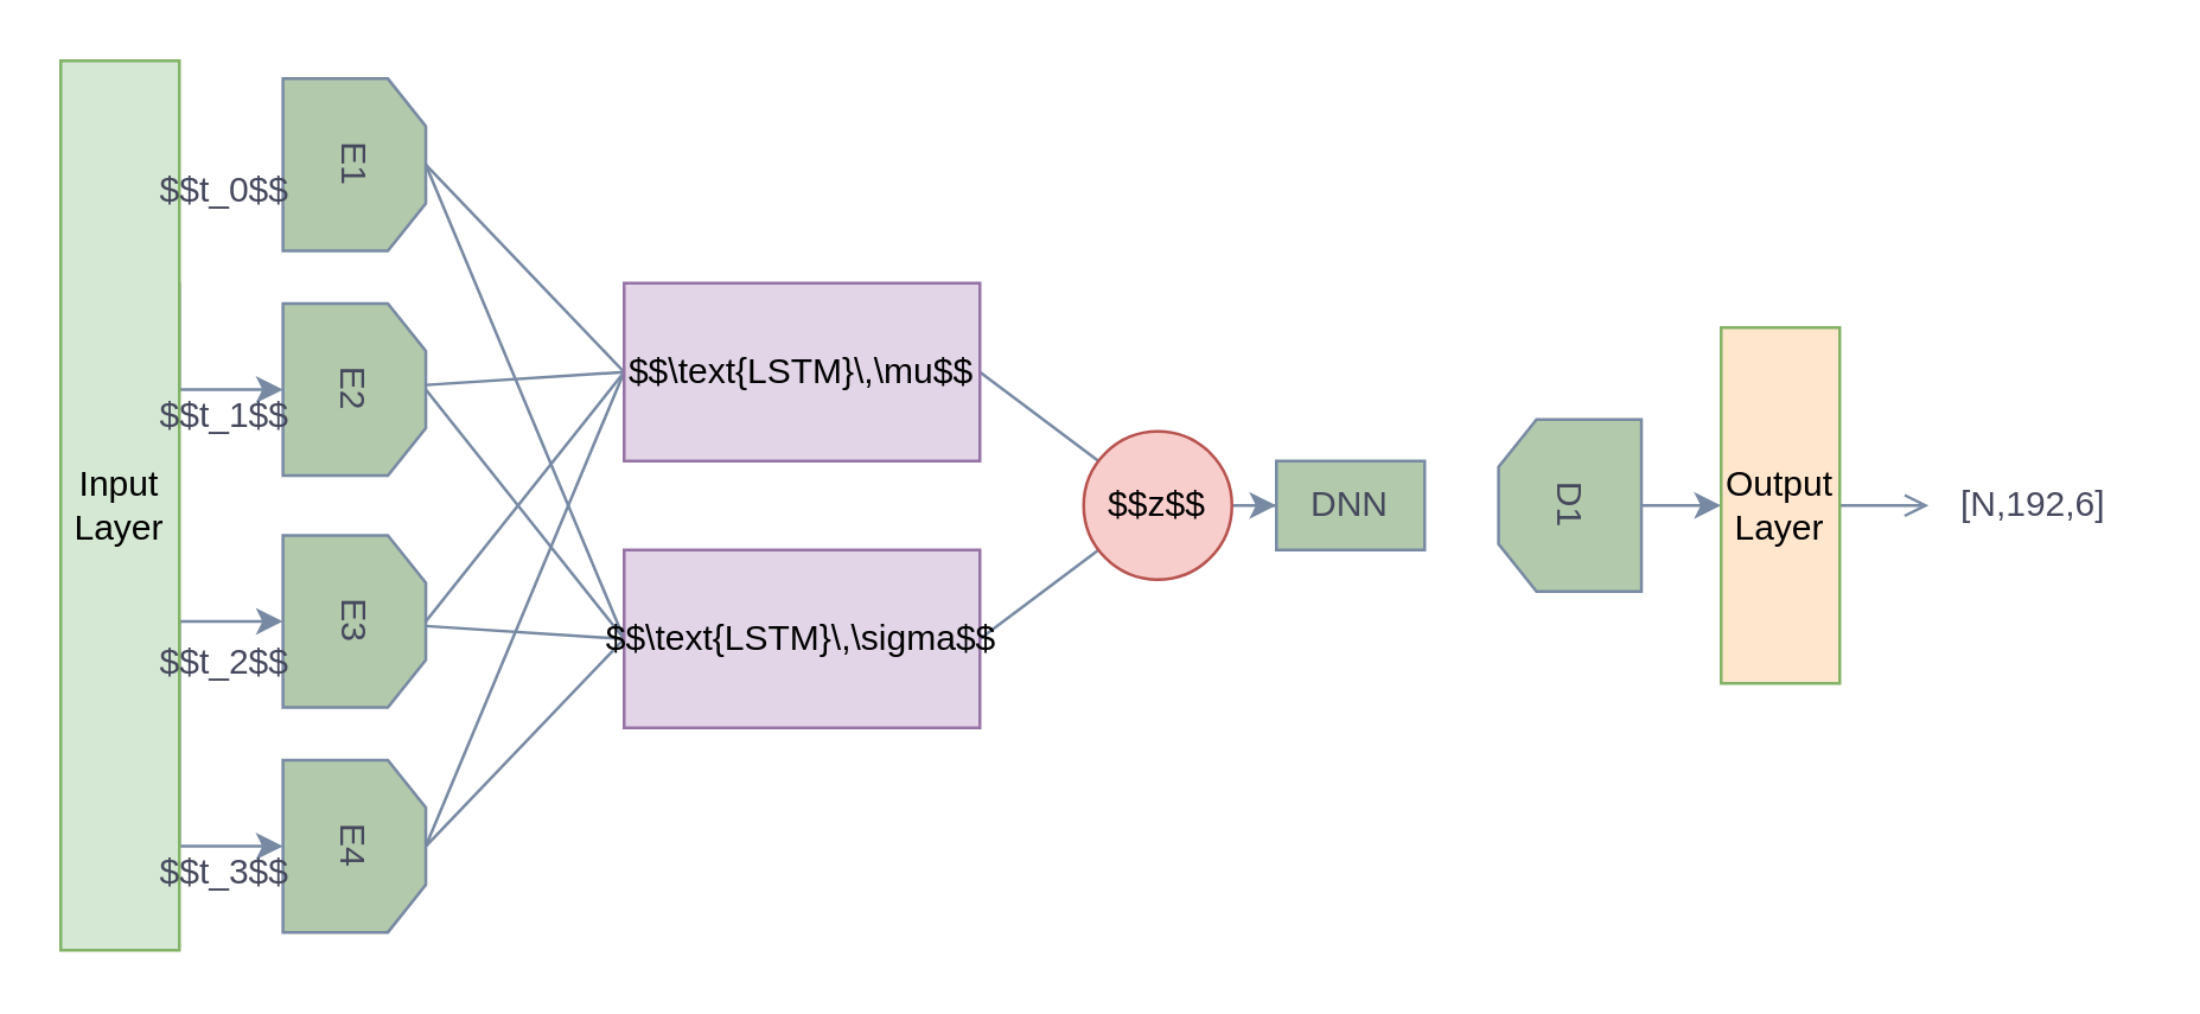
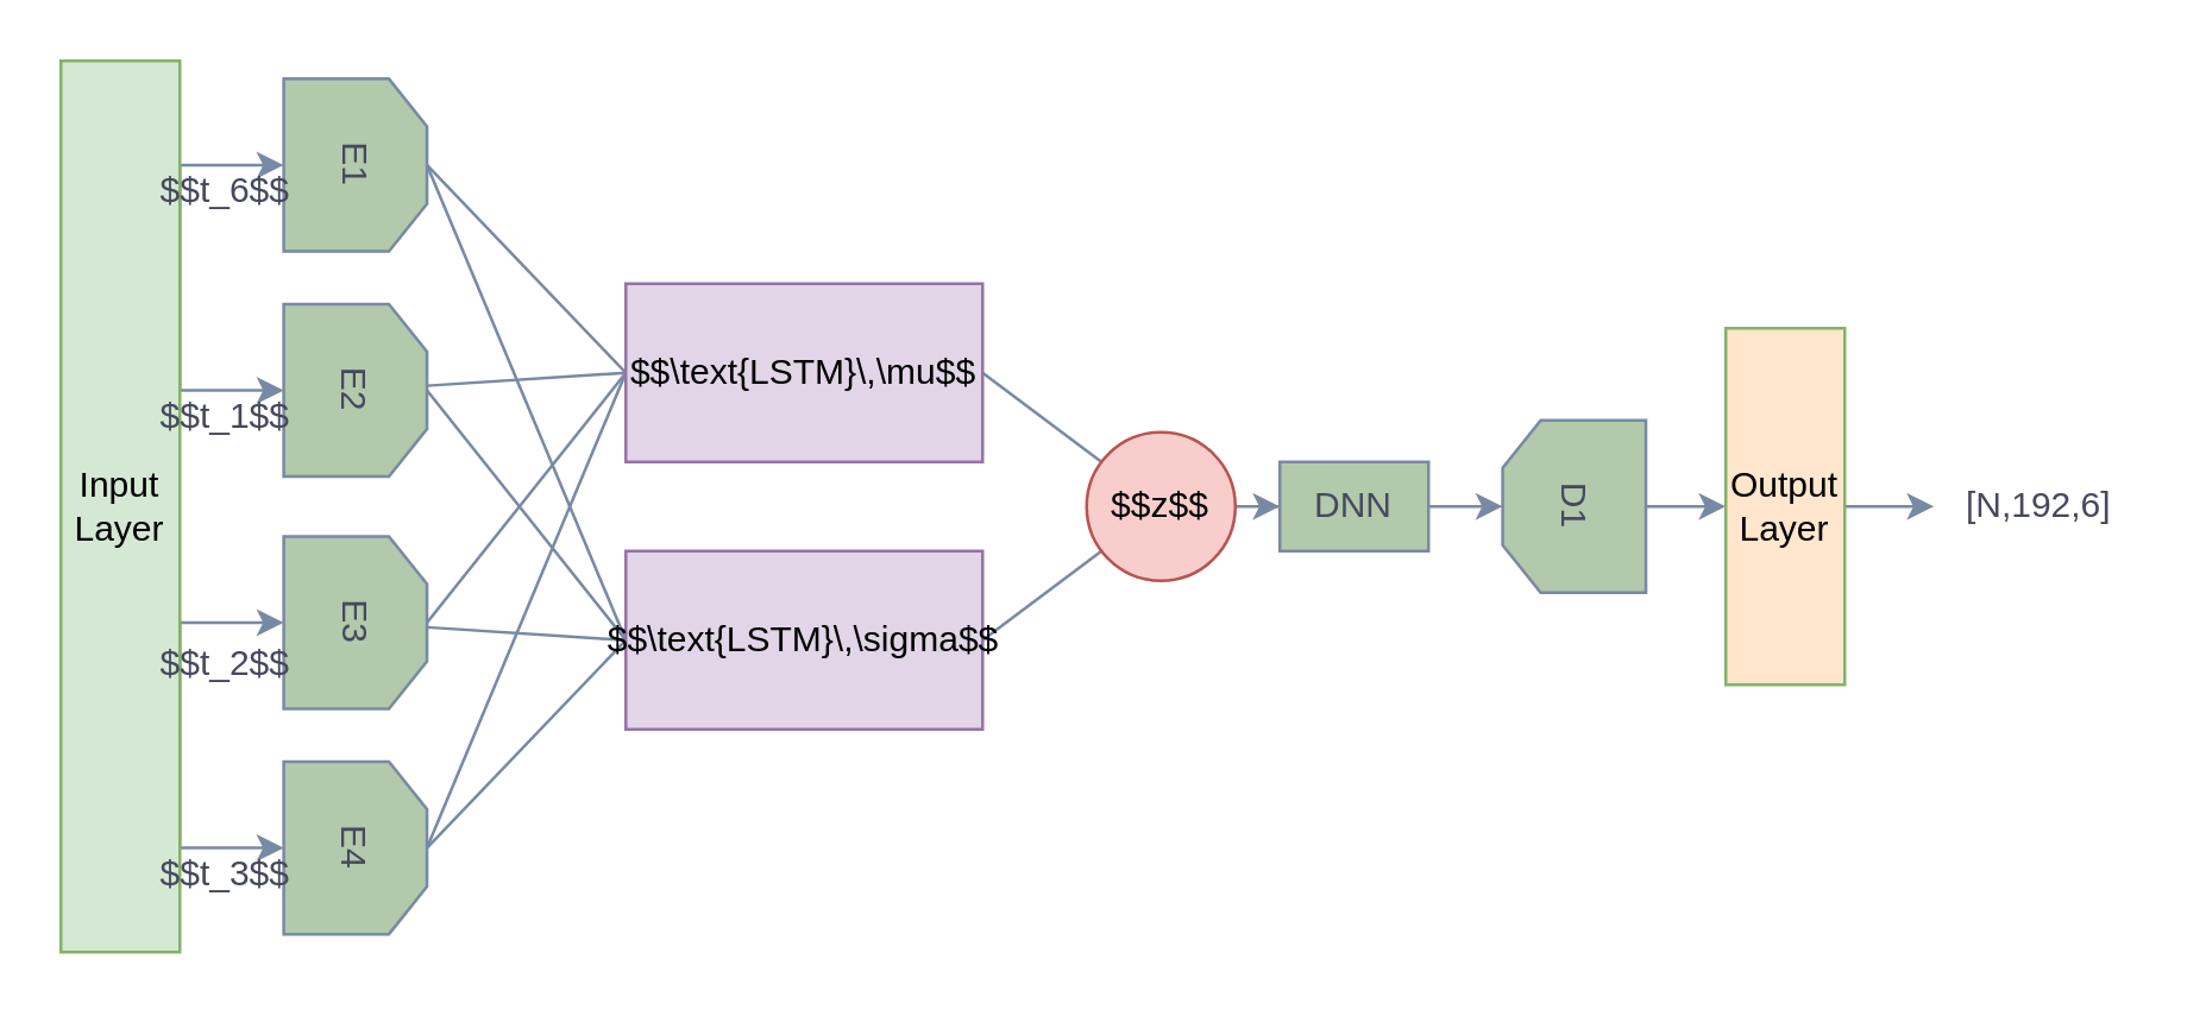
+ <mxCell id="2" style="edgeStyle=orthogonalEdgeStyle;rounded=0;orthogonalLoop=1;jettySize=auto;html=1;exitX=1;exitY=0.25;exitDx=0;exitDy=0;entryX=0.5;entryY=1;entryDx=0;entryDy=0;labelBackgroundColor=none;strokeColor=#788AA3;fontColor=default;" parent="1" source="6" target="9" edge="1"><mxGeometry relative="1" as="geometry"><Array as="points"><mxPoint x="60" y="55" /></Array></mxGeometry></mxCell>
- <mxCell id="19" value="$$t_0$$" style="text;html=1;align=center;verticalAlign=middle;resizable=0;points=[];autosize=1;strokeColor=none;fillColor=none;labelBackgroundColor=none;fontColor=#46495D;" vertex="1" parent="1"><mxGeometry x="40" y="49.16" width="70" height="30" as="geometry" /></mxCell>
+ <mxCell id="19" value="$$t_6$$" style="text;html=1;align=center;verticalAlign=middle;resizable=0;points=[];autosize=1;strokeColor=none;fillColor=none;labelBackgroundColor=none;fontColor=#46495D;" vertex="1" parent="1"><mxGeometry x="40" y="49.16" width="70" height="30" as="geometry" /></mxCell>
+ <mxCell id="29" style="rounded=0;orthogonalLoop=1;jettySize=auto;html=1;entryX=0.5;entryY=1;entryDx=0;entryDy=0;endArrow=classic;endFill=1;exitX=1;exitY=0.5;exitDx=0;exitDy=0;labelBackgroundColor=none;strokeColor=#788AA3;fontColor=default;" edge="1" parent="1" source="30" target="32"><mxGeometry relative="1" as="geometry" /></mxCell>
- <mxCell id="33" value="" style="edgeStyle=orthogonalEdgeStyle;rounded=0;orthogonalLoop=1;jettySize=auto;html=1;strokeColor=#788AA3;fontColor=#46495D;fillColor=#B2C9AB;endArrow=open;" edge="1" parent="1" source="34" target="35"><mxGeometry relative="1" as="geometry" /></mxCell>
+ <mxCell id="33" value="" style="edgeStyle=orthogonalEdgeStyle;rounded=0;orthogonalLoop=1;jettySize=auto;html=1;strokeColor=#788AA3;fontColor=#46495D;fillColor=#B2C9AB;" edge="1" parent="1" source="34" target="35"><mxGeometry relative="1" as="geometry" /></mxCell>
